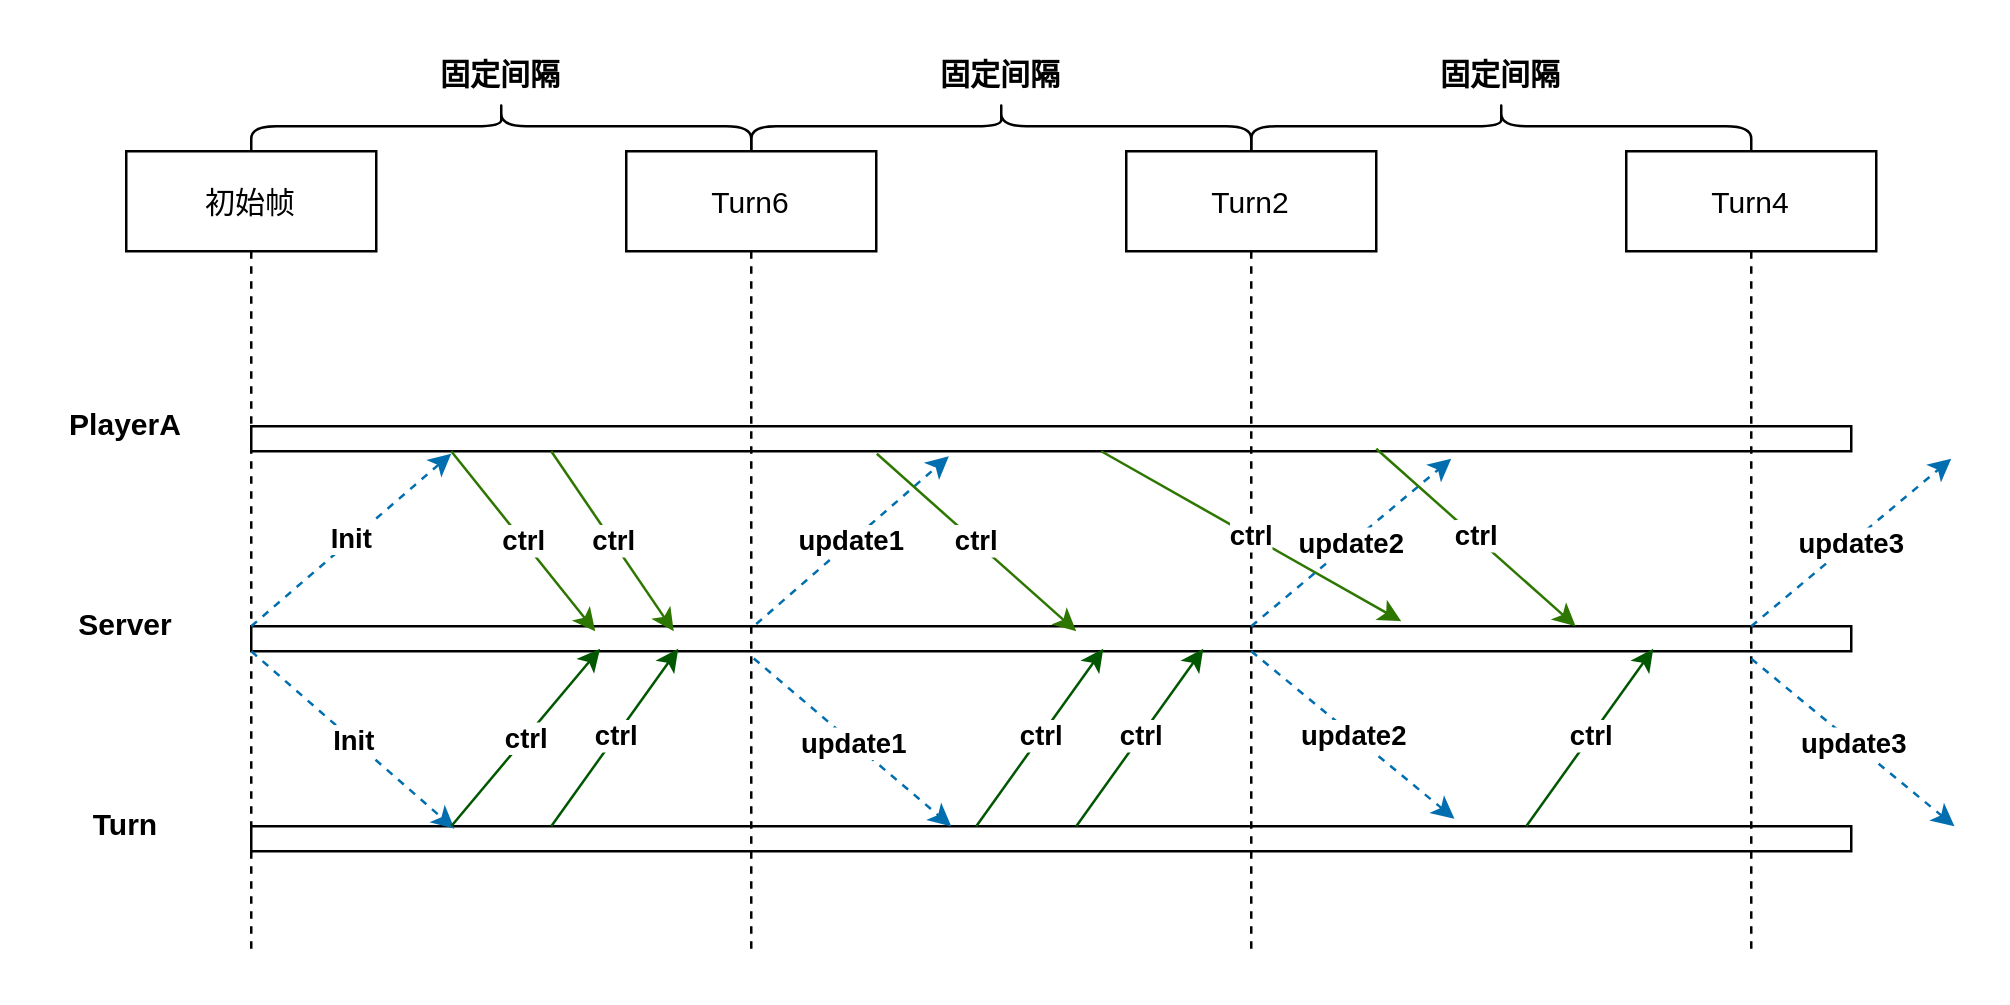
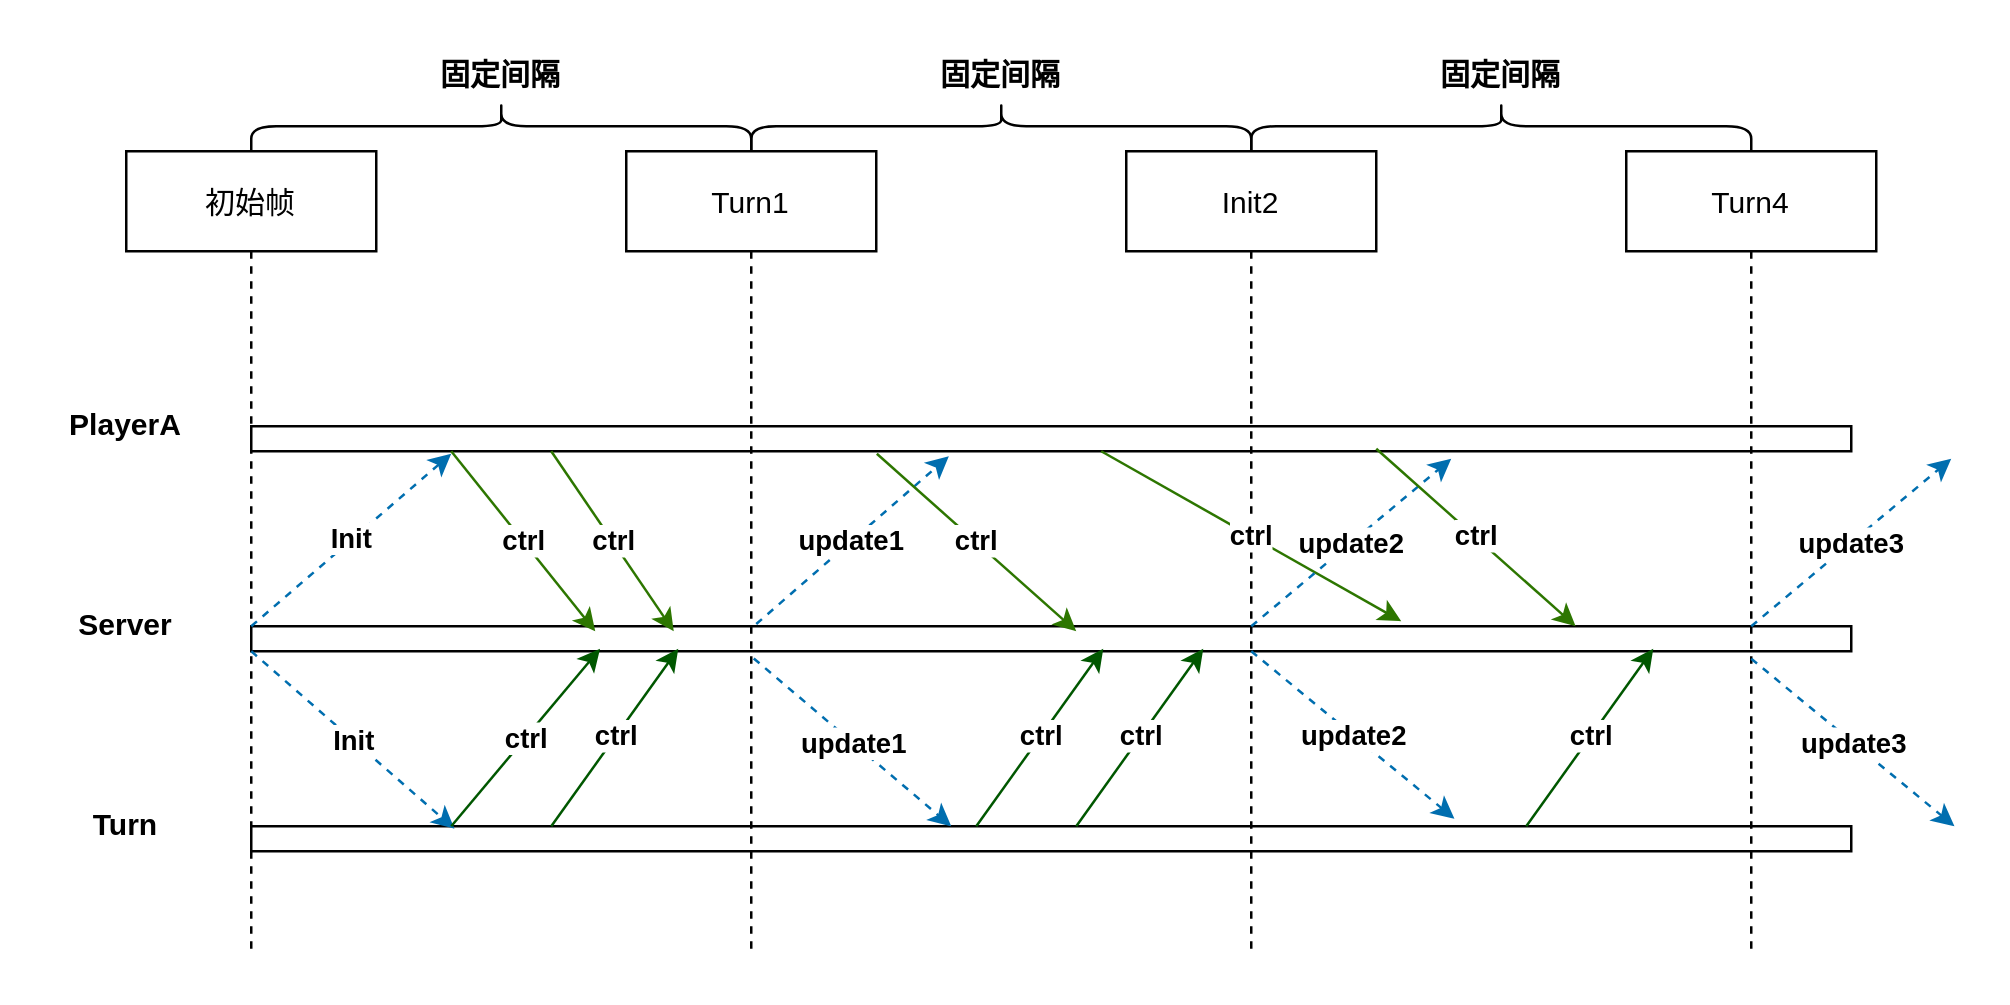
- <mxCell id="9" value="Turn6" style="shape=umlLifeline;perimeter=lifelinePerimeter;container=1;collapsible=0;recursiveResize=0;rounded=0;shadow=0;strokeWidth=1;" vertex="1" parent="1"><mxGeometry x="250" y="60" width="100" height="320" as="geometry" /></mxCell>
+ <mxCell id="9" value="Turn1" style="shape=umlLifeline;perimeter=lifelinePerimeter;container=1;collapsible=0;recursiveResize=0;rounded=0;shadow=0;strokeWidth=1;" vertex="1" parent="1"><mxGeometry x="250" y="60" width="100" height="320" as="geometry" /></mxCell>
- <mxCell id="10" value="Turn2" style="shape=umlLifeline;perimeter=lifelinePerimeter;container=1;collapsible=0;recursiveResize=0;rounded=0;shadow=0;strokeWidth=1;" vertex="1" parent="1"><mxGeometry x="450" y="60" width="100" height="320" as="geometry" /></mxCell>
+ <mxCell id="10" value="Init2" style="shape=umlLifeline;perimeter=lifelinePerimeter;container=1;collapsible=0;recursiveResize=0;rounded=0;shadow=0;strokeWidth=1;" vertex="1" parent="1"><mxGeometry x="450" y="60" width="100" height="320" as="geometry" /></mxCell>
